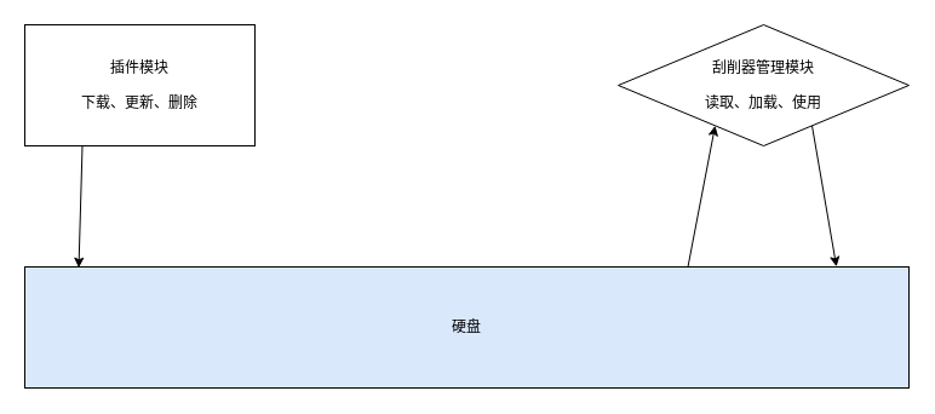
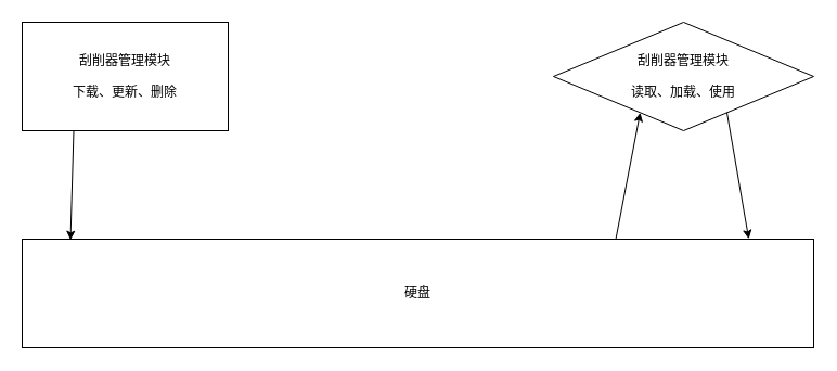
- <mxCell id="3" value="插件模块&lt;br&gt;&lt;br&gt;下载、更新、删除" style="rounded=0;whiteSpace=wrap;html=1;" vertex="1" parent="1"><mxGeometry x="20" y="20" width="190" height="100" as="geometry" /></mxCell>
+ <mxCell id="3" value="刮削器管理模块&lt;br&gt;&lt;br&gt;下载、更新、删除" style="rounded=0;whiteSpace=wrap;html=1;" vertex="1" parent="1"><mxGeometry x="20" y="20" width="190" height="100" as="geometry" /></mxCell>
- <mxCell id="7" value="硬盘" style="rounded=0;whiteSpace=wrap;html=1;fillColor=#dae8fc;" vertex="1" parent="1"><mxGeometry x="20" y="220" width="730" height="100" as="geometry" /></mxCell>
+ <mxCell id="7" value="硬盘" style="rounded=0;whiteSpace=wrap;html=1;" vertex="1" parent="1"><mxGeometry x="20" y="220" width="730" height="100" as="geometry" /></mxCell>
